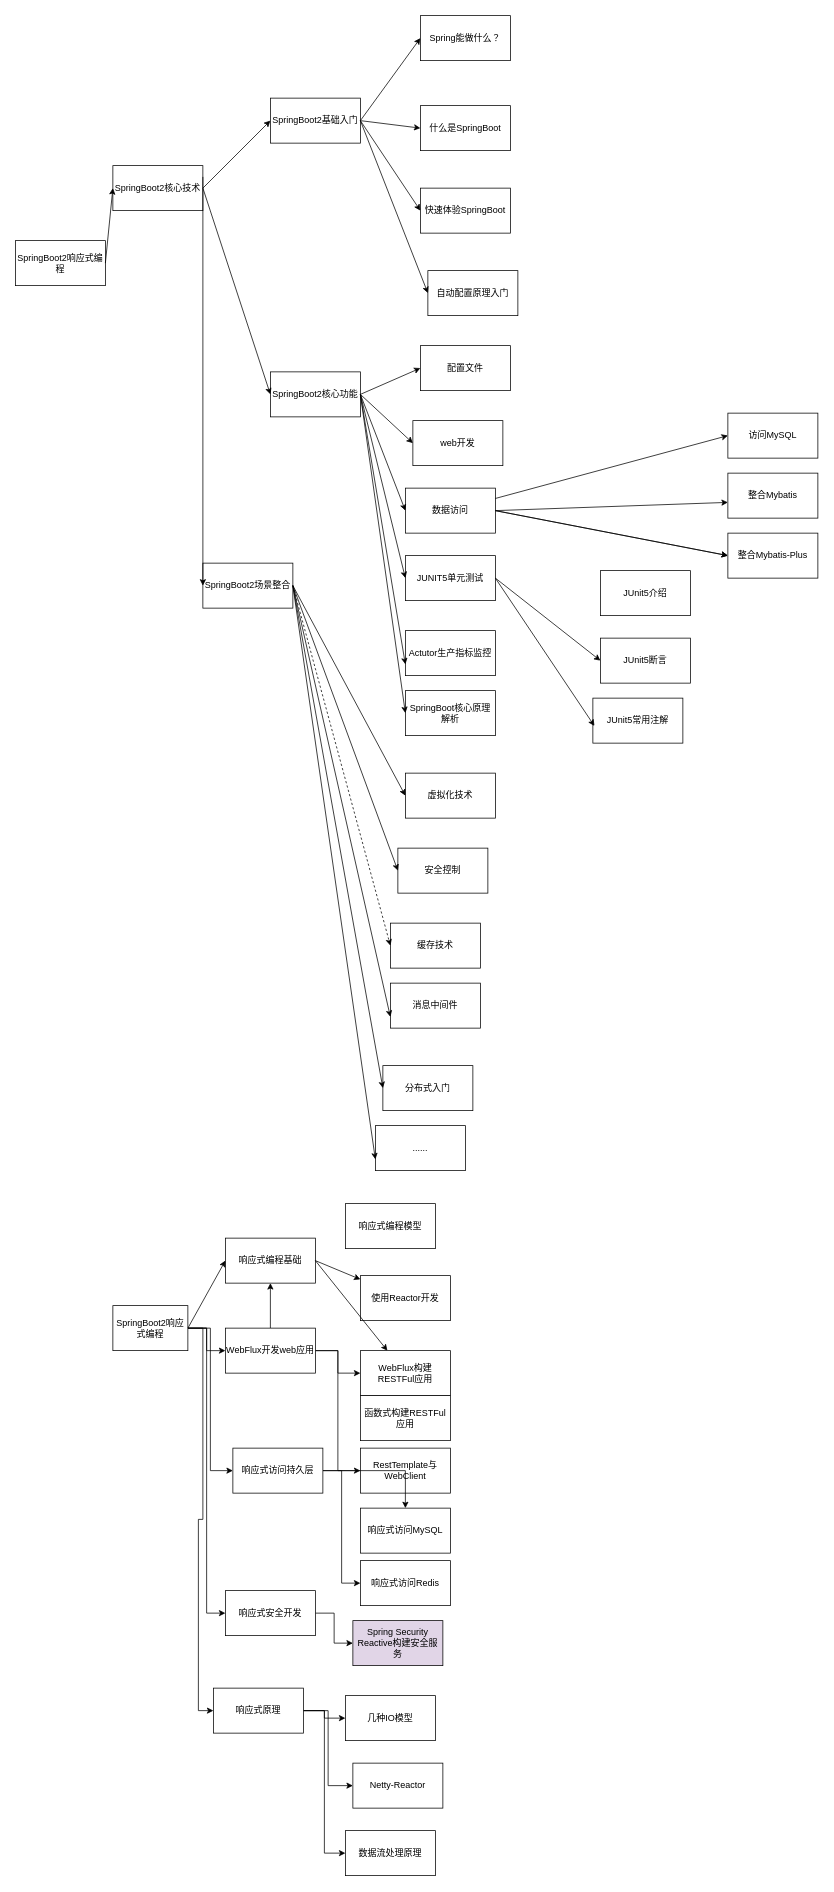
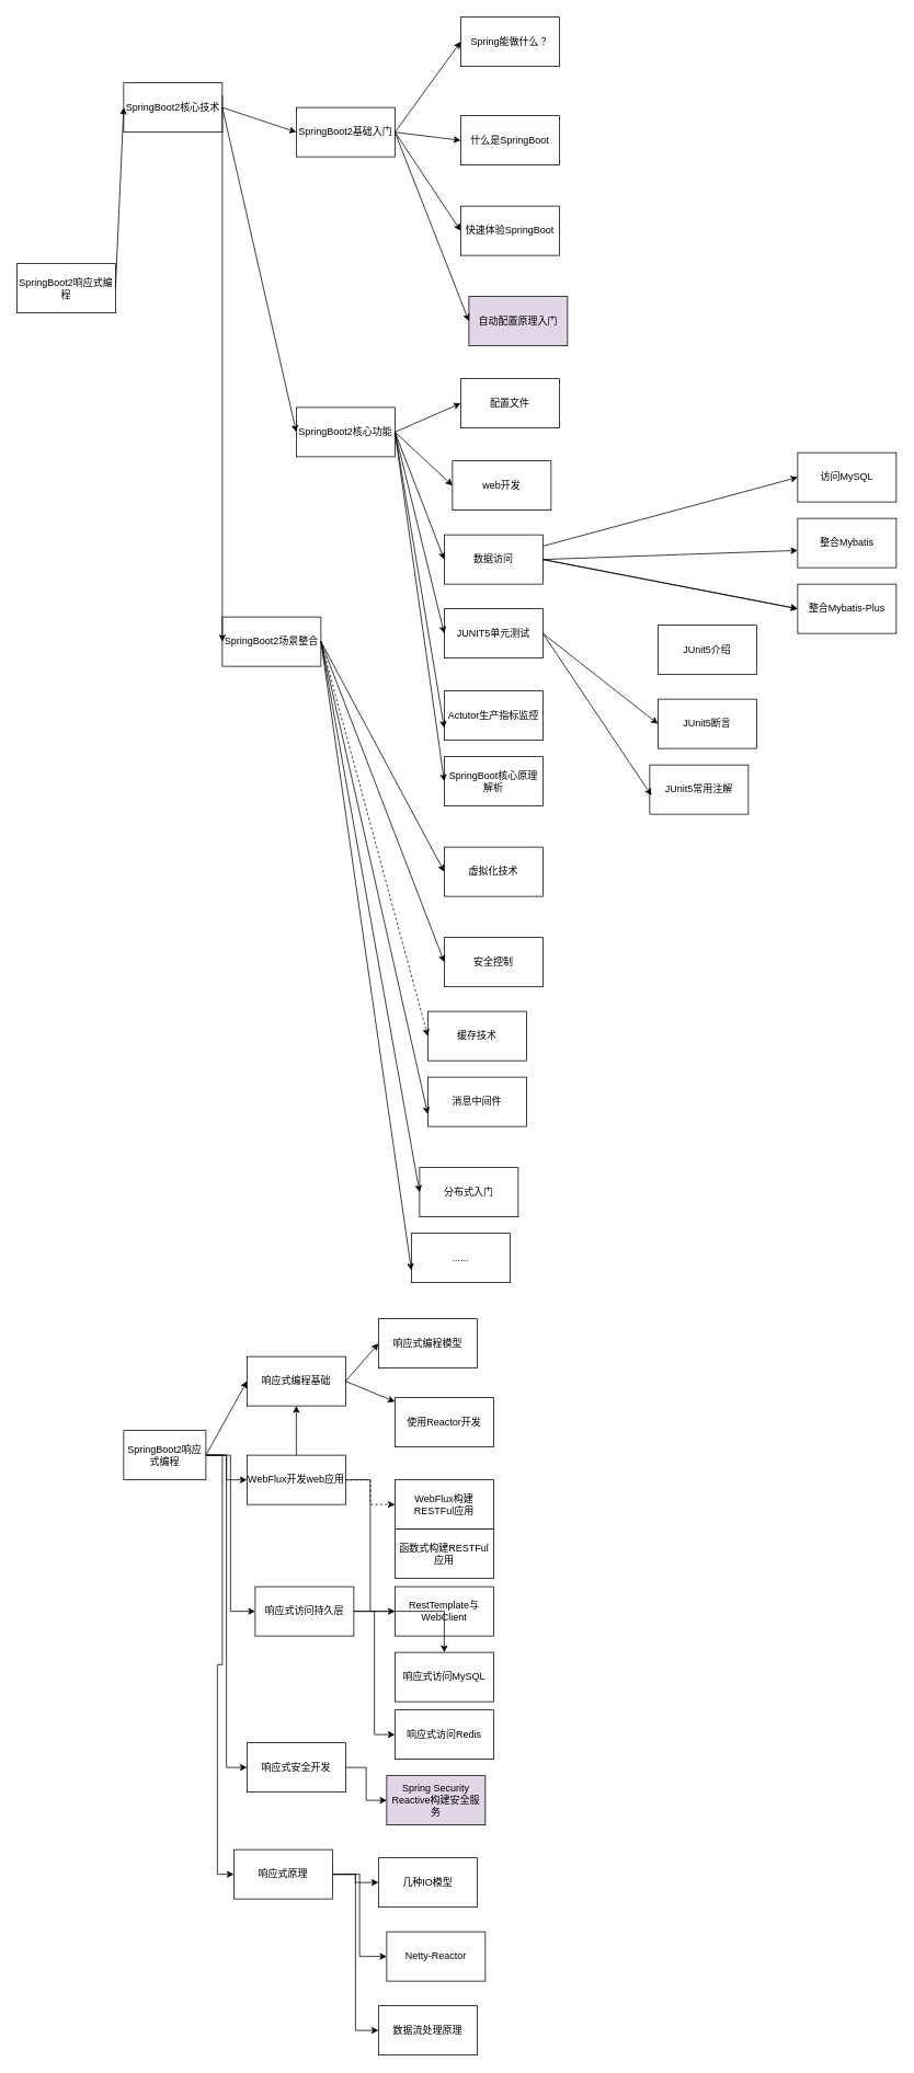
- <mxCell id="3" value="SpringBoot2核心技术" style="rounded=0;whiteSpace=wrap;html=1;" parent="1" vertex="1"><mxGeometry x="150" y="220" width="120" height="60" as="geometry" /></mxCell>
+ <mxCell id="3" value="SpringBoot2核心技术" style="rounded=0;whiteSpace=wrap;html=1;" parent="1" vertex="1"><mxGeometry x="150" y="100" width="120" height="60" as="geometry" /></mxCell>
- <mxCell id="8" value="自动配置原理入门" style="rounded=0;whiteSpace=wrap;html=1;" parent="1" vertex="1"><mxGeometry x="570" y="360" width="120" height="60" as="geometry" /></mxCell>
+ <mxCell id="8" value="自动配置原理入门" style="rounded=0;whiteSpace=wrap;html=1;fillColor=#e1d5e7;" parent="1" vertex="1"><mxGeometry x="570" y="360" width="120" height="60" as="geometry" /></mxCell>
- <mxCell id="32" value="安全控制" style="rounded=0;whiteSpace=wrap;html=1;" parent="1" vertex="1"><mxGeometry x="530" y="1130" width="120" height="60" as="geometry" /></mxCell>
+ <mxCell id="32" value="安全控制" style="rounded=0;whiteSpace=wrap;html=1;" parent="1" vertex="1"><mxGeometry x="540" y="1140" width="120" height="60" as="geometry" /></mxCell>
- <mxCell id="64" value="" style="endArrow=classic;html=1;exitX=1;exitY=0.5;exitDx=0;exitDy=0;" parent="1" source="61" target="70" edge="1"><mxGeometry width="50" height="50" relative="1" as="geometry"><mxPoint x="280" y="1780" as="sourcePoint" /><mxPoint x="310" y="1690" as="targetPoint" /></mxGeometry></mxCell>
+ <mxCell id="64" value="" style="endArrow=classic;html=1;exitX=1;exitY=0.5;exitDx=0;exitDy=0;entryX=0;entryY=0.5;entryDx=0;entryDy=0;" parent="1" source="61" target="60" edge="1"><mxGeometry width="50" height="50" relative="1" as="geometry"><mxPoint x="280" y="1780" as="sourcePoint" /><mxPoint x="310" y="1690" as="targetPoint" /></mxGeometry></mxCell>
- <mxCell id="67" style="edgeStyle=orthogonalEdgeStyle;rounded=0;orthogonalLoop=1;jettySize=auto;html=1;" parent="1" source="69" target="70" edge="1"><mxGeometry relative="1" as="geometry" /></mxCell>
+ <mxCell id="67" style="edgeStyle=orthogonalEdgeStyle;rounded=0;orthogonalLoop=1;jettySize=auto;html=1;dashed=1;" parent="1" source="69" target="70" edge="1"><mxGeometry relative="1" as="geometry" /></mxCell>
